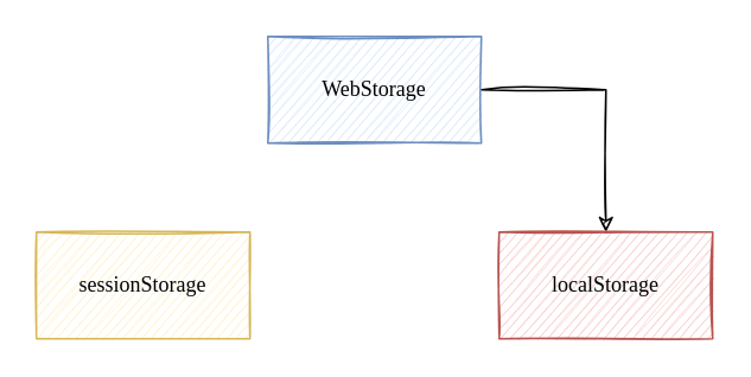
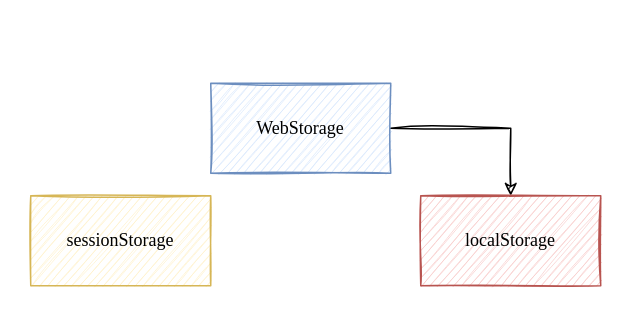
- <mxCell id="3" value="WebStorage" style="rounded=0;whiteSpace=wrap;html=1;fillColor=#dae8fc;strokeColor=#6c8ebf;fontFamily=Comic Sans MS;sketch=1;" vertex="1" parent="1"><mxGeometry x="150" y="20" width="120" height="60" as="geometry" /></mxCell>
+ <mxCell id="3" value="WebStorage" style="rounded=0;whiteSpace=wrap;html=1;fillColor=#dae8fc;strokeColor=#6c8ebf;fontFamily=Comic Sans MS;sketch=1;" vertex="1" parent="1"><mxGeometry x="140" y="55" width="120" height="60" as="geometry" /></mxCell>
